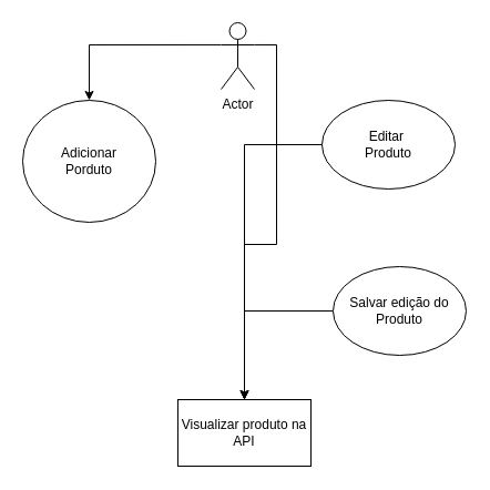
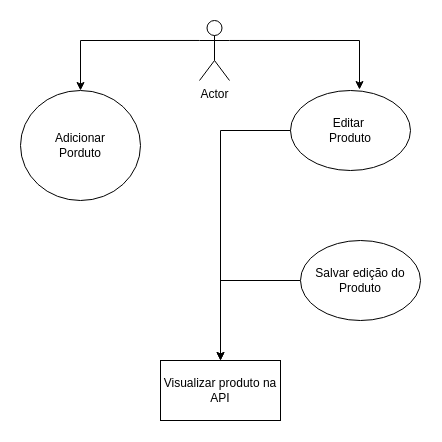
- <mxCell id="6" style="edgeStyle=orthogonalEdgeStyle;rounded=0;orthogonalLoop=1;jettySize=auto;html=1;exitX=1;exitY=0.333;exitDx=0;exitDy=0;exitPerimeter=0;" parent="1" source="3" target="10" edge="1"><mxGeometry relative="1" as="geometry" /></mxCell>
+ <mxCell id="6" style="edgeStyle=orthogonalEdgeStyle;rounded=0;orthogonalLoop=1;jettySize=auto;html=1;exitX=1;exitY=0.333;exitDx=0;exitDy=0;exitPerimeter=0;entryX=0.575;entryY=-0.012;entryDx=0;entryDy=0;entryPerimeter=0;" parent="1" source="3" target="5" edge="1"><mxGeometry relative="1" as="geometry" /></mxCell>
